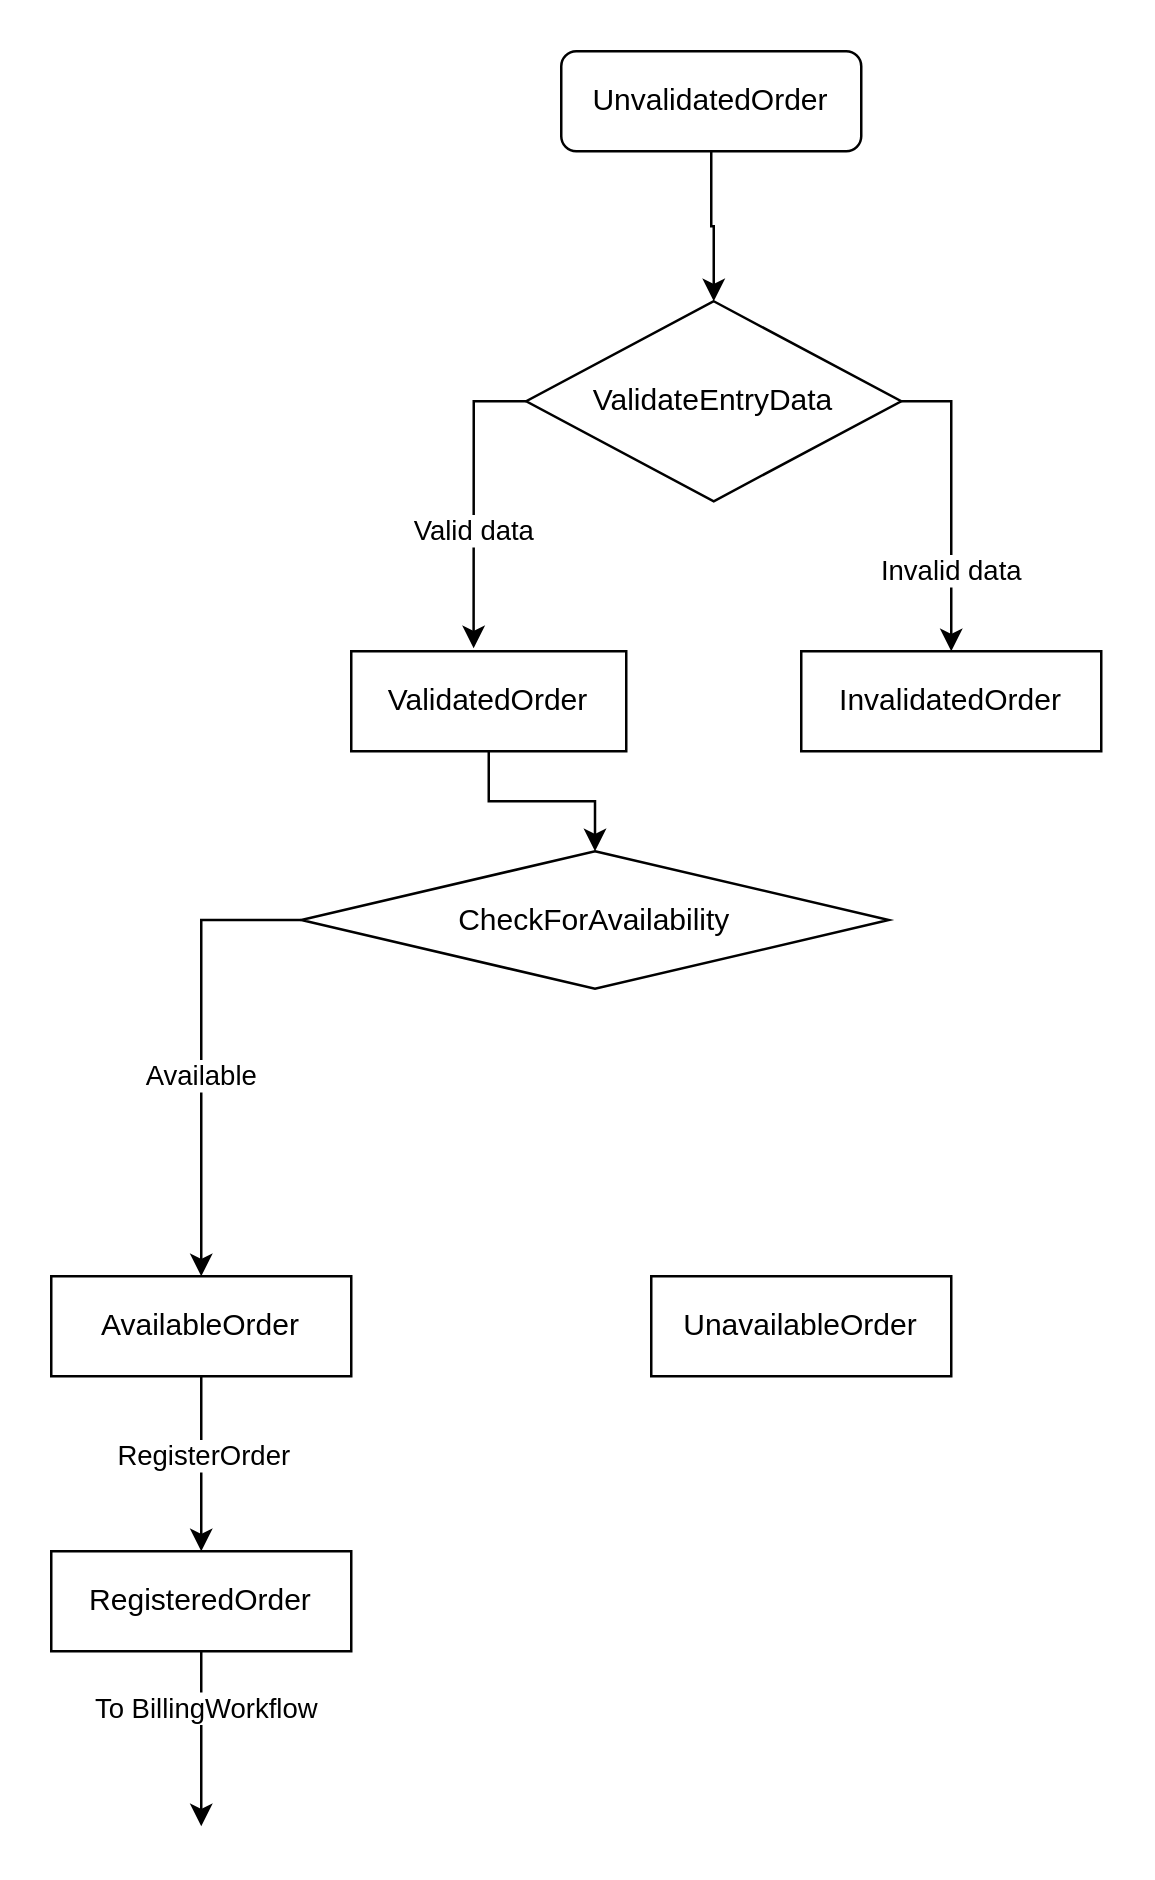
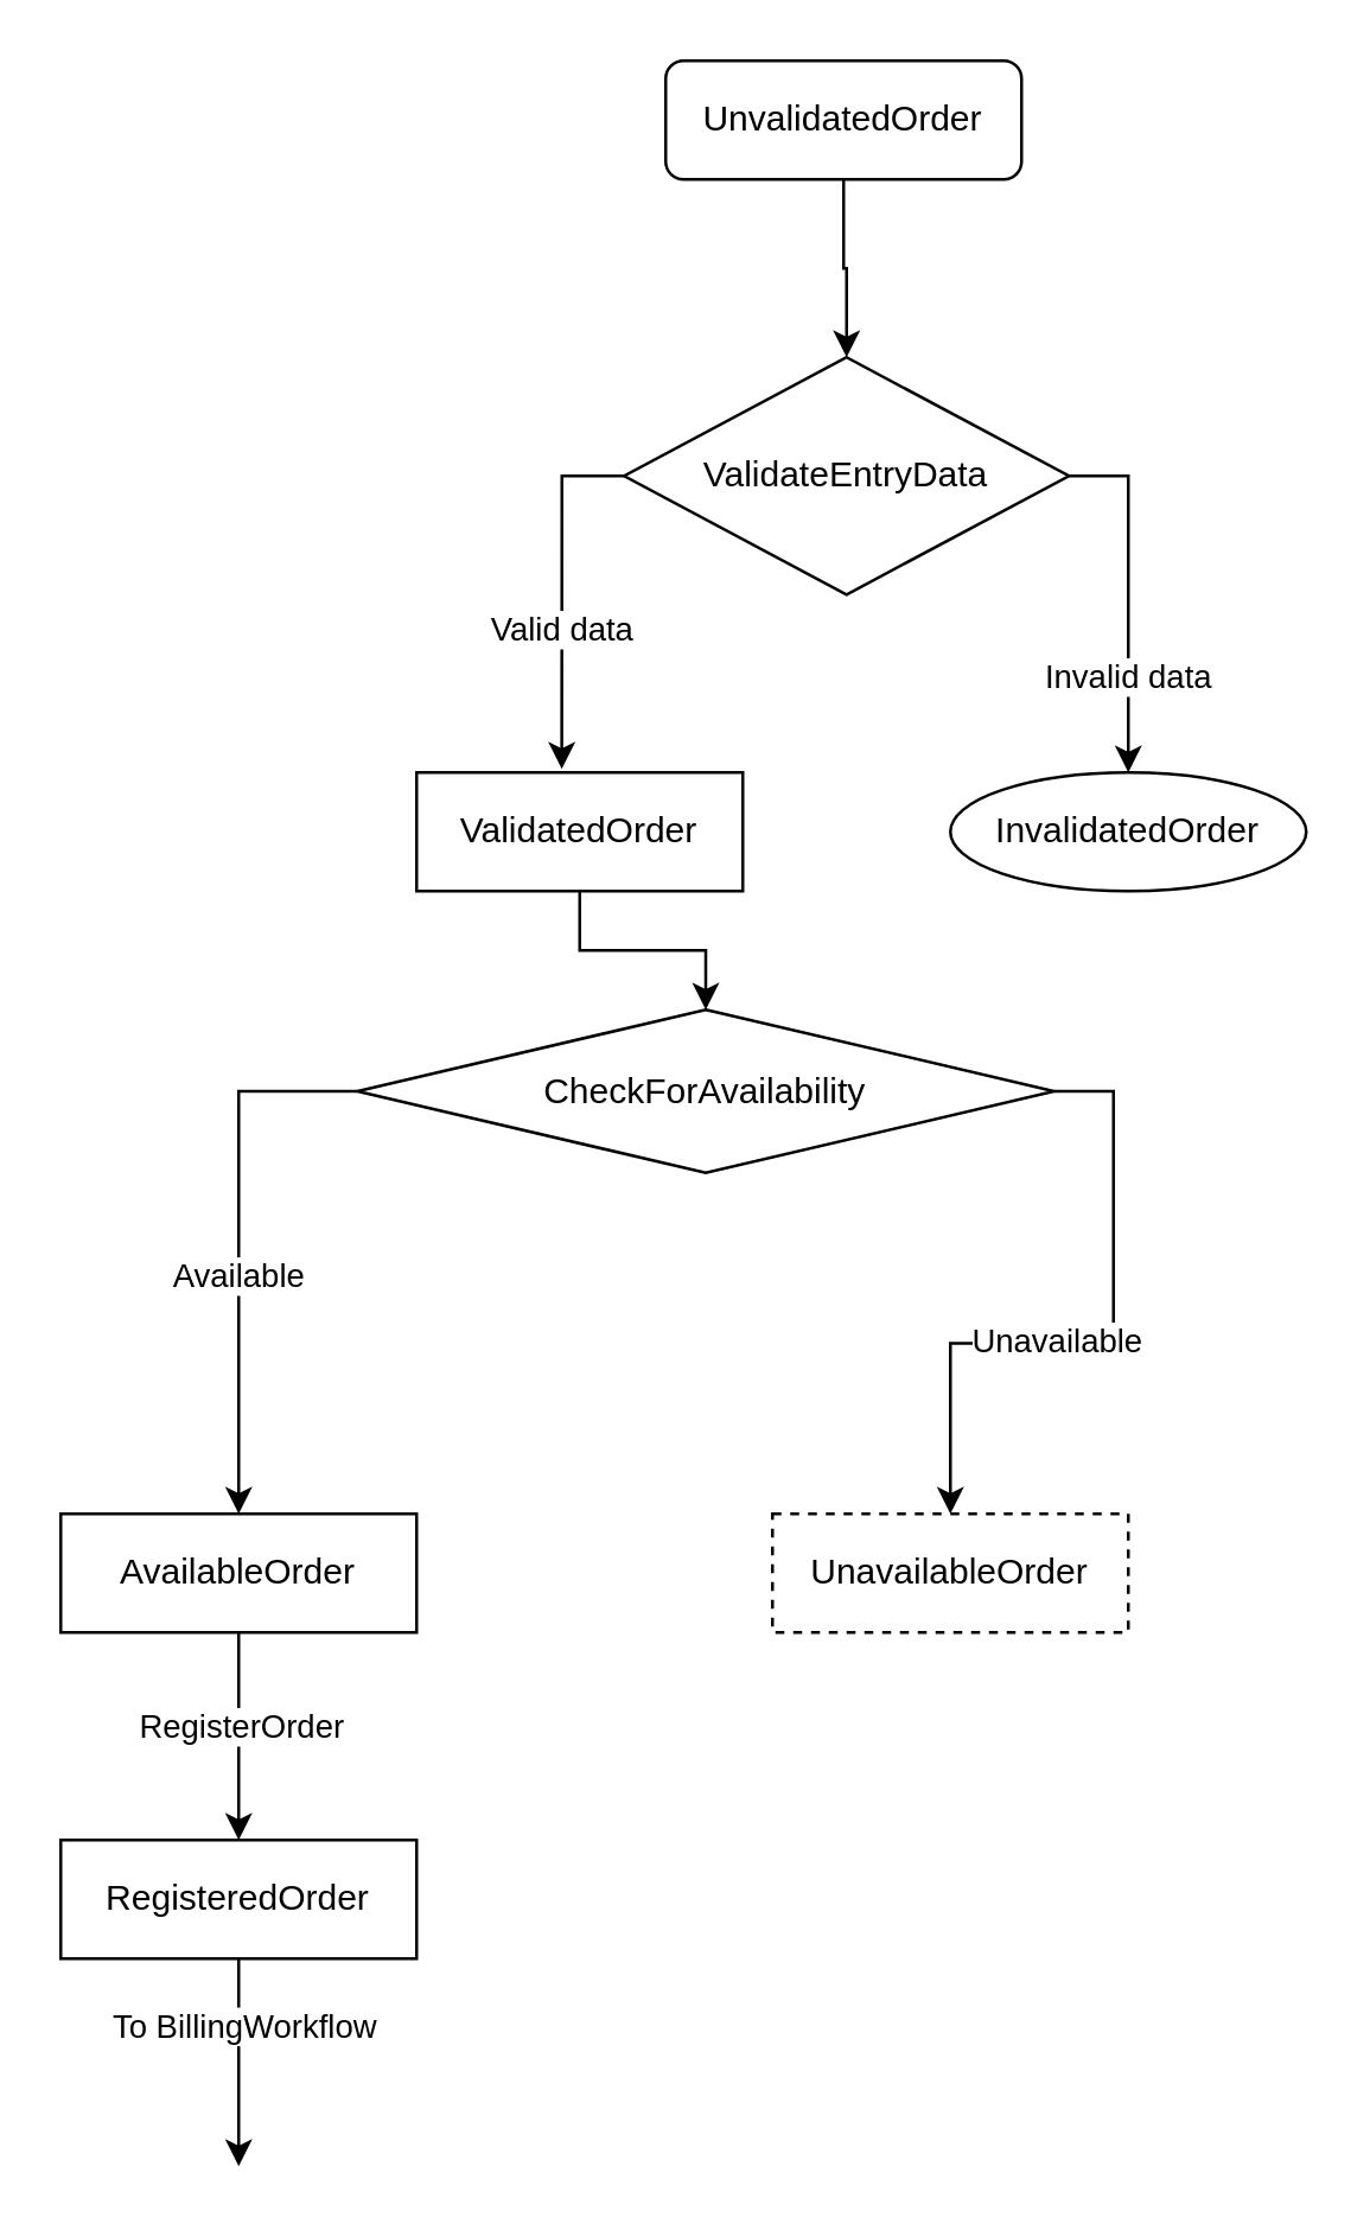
- <mxCell id="6" value="InvalidatedOrder" style="rounded=0;whiteSpace=wrap;html=1;" parent="1" vertex="1"><mxGeometry x="320" y="260" width="120" height="40" as="geometry" /></mxCell>
+ <mxCell id="6" value="InvalidatedOrder" style="ellipse;whiteSpace=wrap;html=1;" parent="1" vertex="1"><mxGeometry x="320" y="260" width="120" height="40" as="geometry" /></mxCell>
+ <mxCell id="21" style="edgeStyle=orthogonalEdgeStyle;rounded=0;orthogonalLoop=1;jettySize=auto;html=1;exitX=1;exitY=0.5;exitDx=0;exitDy=0;entryX=0.5;entryY=0;entryDx=0;entryDy=0;" parent="1" source="23" target="10" edge="1"><mxGeometry relative="1" as="geometry" /></mxCell>
+ <mxCell id="22" value="Unavailable" style="edgeLabel;html=1;align=center;verticalAlign=middle;resizable=0;points=[];" parent="21" vertex="1" connectable="0"><mxGeometry x="0.154" y="-1" relative="1" as="geometry"><mxPoint as="offset" /></mxGeometry></mxCell>
- <mxCell id="10" value="UnavailableOrder" style="rounded=0;whiteSpace=wrap;html=1;" parent="1" vertex="1"><mxGeometry x="260" y="510" width="120" height="40" as="geometry" /></mxCell>
+ <mxCell id="10" value="UnavailableOrder" style="rounded=0;whiteSpace=wrap;html=1;dashed=1;" parent="1" vertex="1"><mxGeometry x="260" y="510" width="120" height="40" as="geometry" /></mxCell>
